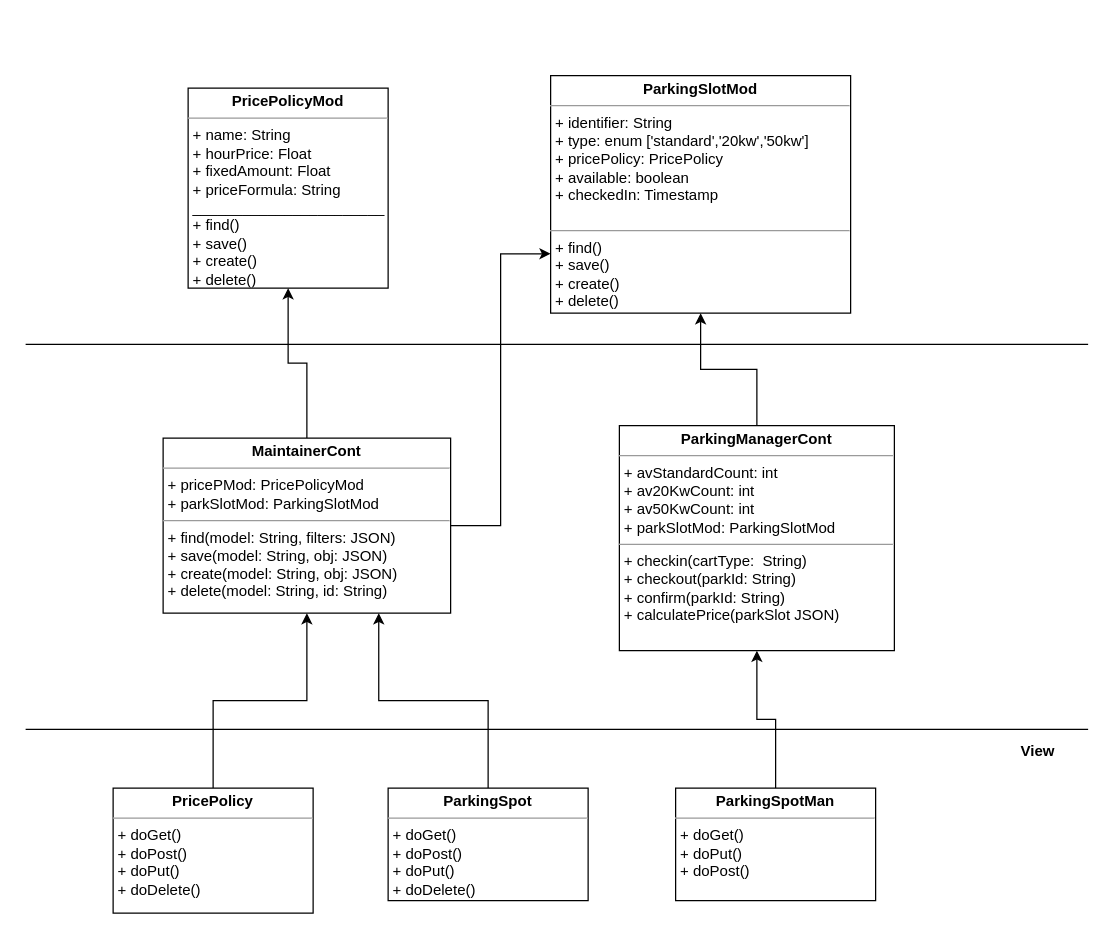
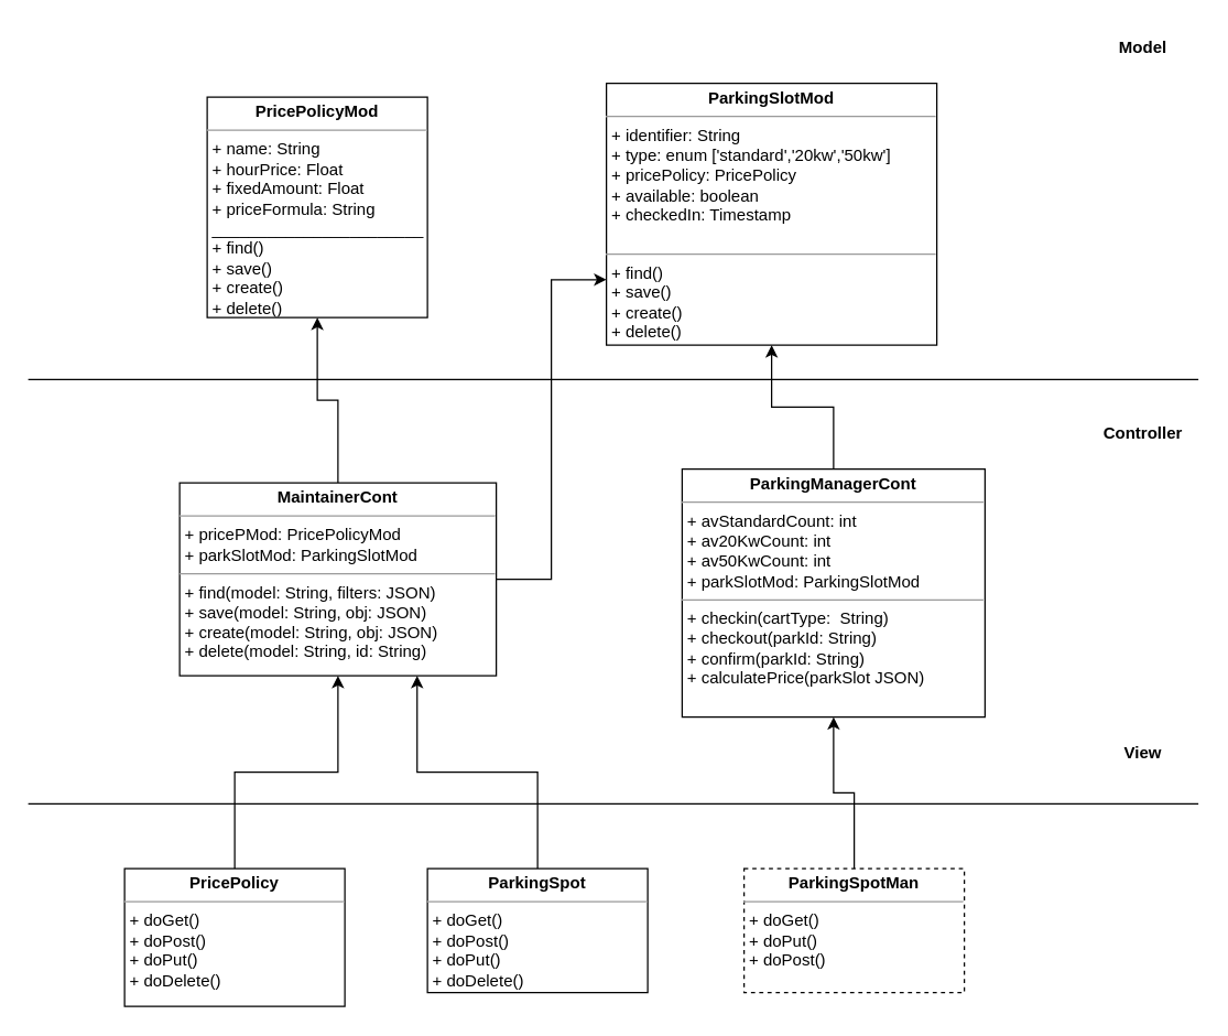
+ <mxCell id="18" value="Model" style="text;align=center;fontStyle=1;verticalAlign=middle;spacingLeft=3;spacingRight=3;strokeColor=none;rotatable=0;points=[[0,0.5],[1,0.5]];portConstraint=eastwest;" vertex="1" parent="1"><mxGeometry x="790" y="20" width="80" height="26" as="geometry" /></mxCell>
+ <mxCell id="19" value="Controller" style="text;align=center;fontStyle=1;verticalAlign=middle;spacingLeft=3;spacingRight=3;strokeColor=none;rotatable=0;points=[[0,0.5],[1,0.5]];portConstraint=eastwest;" vertex="1" parent="1"><mxGeometry x="790" y="300" width="80" height="26" as="geometry" /></mxCell>
- <mxCell id="20" value="View" style="text;align=center;fontStyle=1;verticalAlign=middle;spacingLeft=3;spacingRight=3;strokeColor=none;rotatable=0;points=[[0,0.5],[1,0.5]];portConstraint=eastwest;" vertex="1" parent="1"><mxGeometry x="790" y="587" width="80" height="26" as="geometry" /></mxCell>
+ <mxCell id="20" value="View" style="text;align=center;fontStyle=1;verticalAlign=middle;spacingLeft=3;spacingRight=3;strokeColor=none;rotatable=0;points=[[0,0.5],[1,0.5]];portConstraint=eastwest;" vertex="1" parent="1"><mxGeometry x="790" y="532" width="80" height="26" as="geometry" /></mxCell>
- <mxCell id="15" value="&lt;p style=&quot;margin: 0px ; margin-top: 4px ; text-align: center&quot;&gt;&lt;b&gt;ParkingSpotMan&lt;/b&gt;&lt;/p&gt;&lt;hr size=&quot;1&quot;&gt;&lt;p style=&quot;margin: 0px ; margin-left: 4px&quot;&gt;&lt;/p&gt;&lt;p style=&quot;margin: 0px ; margin-left: 4px&quot;&gt;+ doGet()&lt;/p&gt;&lt;p style=&quot;margin: 0px ; margin-left: 4px&quot;&gt;+ doPut()&lt;br&gt;&lt;/p&gt;&lt;p style=&quot;margin: 0px ; margin-left: 4px&quot;&gt;+ doPost()&lt;/p&gt;" style="verticalAlign=top;align=left;overflow=fill;fontSize=12;fontFamily=Helvetica;html=1;" vertex="1" parent="1"><mxGeometry x="540" y="630" width="160" height="90" as="geometry" /></mxCell>
+ <mxCell id="15" value="&lt;p style=&quot;margin: 0px ; margin-top: 4px ; text-align: center&quot;&gt;&lt;b&gt;ParkingSpotMan&lt;/b&gt;&lt;/p&gt;&lt;hr size=&quot;1&quot;&gt;&lt;p style=&quot;margin: 0px ; margin-left: 4px&quot;&gt;&lt;/p&gt;&lt;p style=&quot;margin: 0px ; margin-left: 4px&quot;&gt;+ doGet()&lt;/p&gt;&lt;p style=&quot;margin: 0px ; margin-left: 4px&quot;&gt;+ doPut()&lt;br&gt;&lt;/p&gt;&lt;p style=&quot;margin: 0px ; margin-left: 4px&quot;&gt;+ doPost()&lt;/p&gt;" style="verticalAlign=top;align=left;overflow=fill;fontSize=12;fontFamily=Helvetica;html=1;dashed=1;" vertex="1" parent="1"><mxGeometry x="540" y="630" width="160" height="90" as="geometry" /></mxCell>
